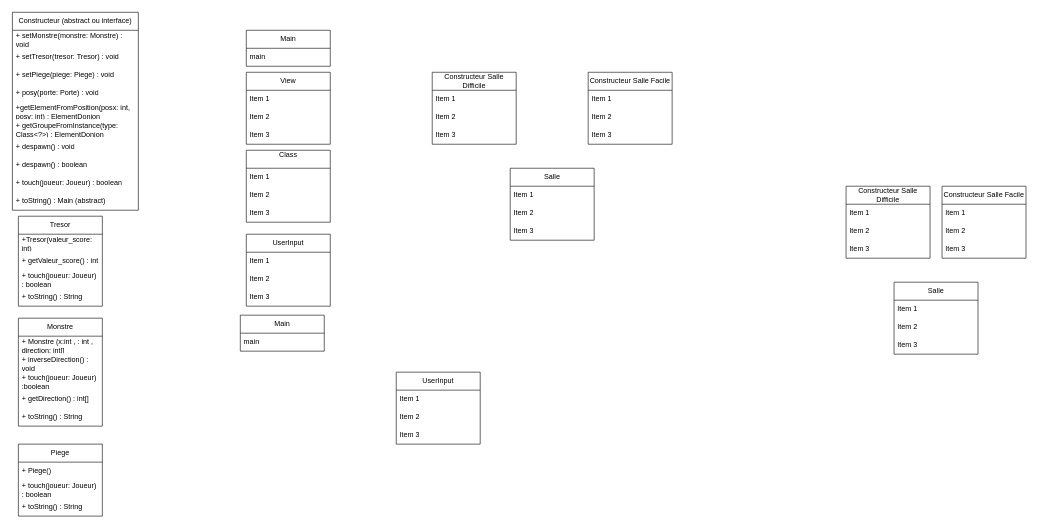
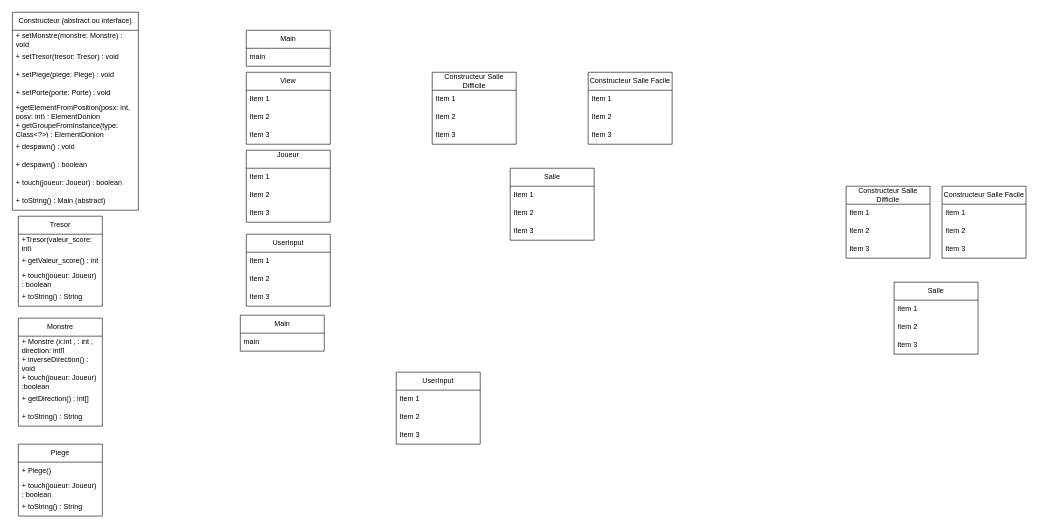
- <mxCell id="8" value="+ posy(porte: Porte) : void" style="text;strokeColor=none;fillColor=none;align=left;verticalAlign=middle;spacingLeft=4;spacingRight=4;overflow=hidden;points=[[0,0.5],[1,0.5]];portConstraint=eastwest;rotatable=0;whiteSpace=wrap;html=1;" parent="4" vertex="1"><mxGeometry y="120" width="210" height="30" as="geometry" /></mxCell>
+ <mxCell id="8" value="+ setPorte(porte: Porte) : void" style="text;strokeColor=none;fillColor=none;align=left;verticalAlign=middle;spacingLeft=4;spacingRight=4;overflow=hidden;points=[[0,0.5],[1,0.5]];portConstraint=eastwest;rotatable=0;whiteSpace=wrap;html=1;" parent="4" vertex="1"><mxGeometry y="120" width="210" height="30" as="geometry" /></mxCell>
- <mxCell id="50" value="&lt;div&gt;Class&lt;/div&gt;&lt;div&gt;&lt;br&gt;&lt;/div&gt;" style="swimlane;fontStyle=0;childLayout=stackLayout;horizontal=1;startSize=30;horizontalStack=0;resizeParent=1;resizeParentMax=0;resizeLast=0;collapsible=1;marginBottom=0;whiteSpace=wrap;html=1;" parent="1" vertex="1"><mxGeometry x="410" y="250" width="140" height="120" as="geometry" /></mxCell>
+ <mxCell id="50" value="&lt;div&gt;Joueur&lt;/div&gt;&lt;div&gt;&lt;br&gt;&lt;/div&gt;" style="swimlane;fontStyle=0;childLayout=stackLayout;horizontal=1;startSize=30;horizontalStack=0;resizeParent=1;resizeParentMax=0;resizeLast=0;collapsible=1;marginBottom=0;whiteSpace=wrap;html=1;" parent="1" vertex="1"><mxGeometry x="410" y="250" width="140" height="120" as="geometry" /></mxCell>
